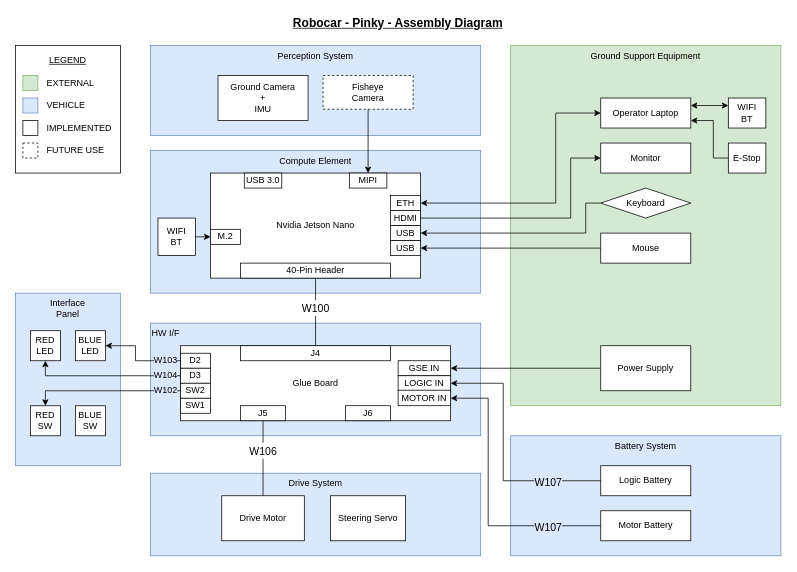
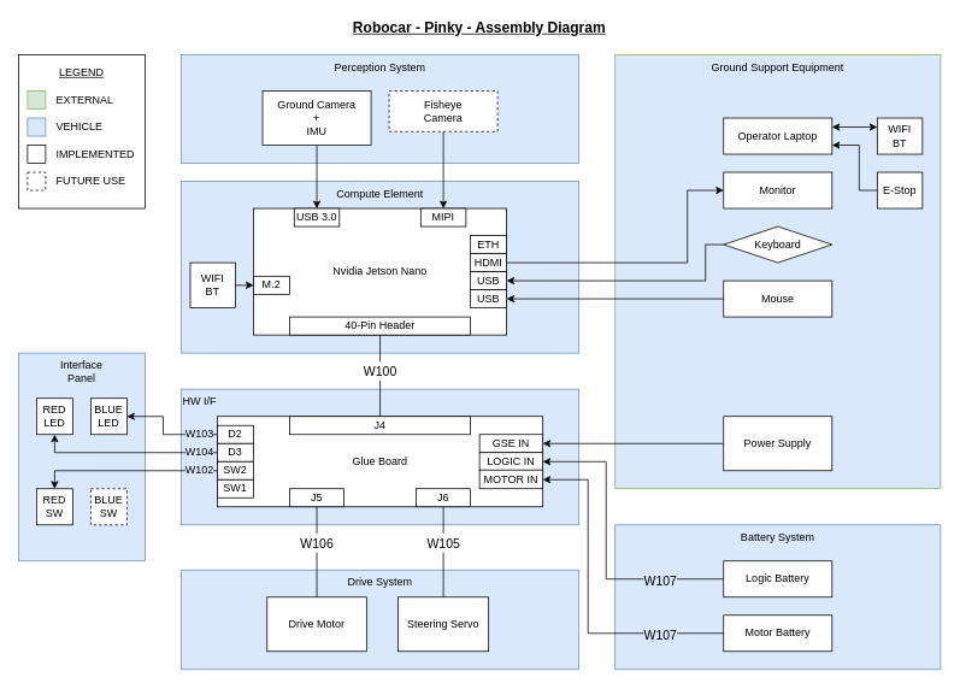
+ <mxCell id="8" style="edgeStyle=orthogonalEdgeStyle;rounded=0;orthogonalLoop=1;jettySize=auto;html=1;exitX=0.5;exitY=1;exitDx=0;exitDy=0;entryX=0.25;entryY=0;entryDx=0;entryDy=0;" parent="1" source="9" target="12" edge="1"><mxGeometry relative="1" as="geometry" /></mxCell>
- <mxCell id="42" style="edgeStyle=orthogonalEdgeStyle;rounded=0;orthogonalLoop=1;jettySize=auto;html=1;exitX=1;exitY=0.5;exitDx=0;exitDy=0;entryX=0;entryY=0.5;entryDx=0;entryDy=0;startArrow=classic;startFill=1;endArrow=classic;endFill=1;" parent="1" source="38" target="41" edge="1"><mxGeometry relative="1" as="geometry"><mxPoint x="569.828" y="300.034" as="sourcePoint" /><mxPoint x="820.172" y="220.034" as="targetPoint" /><Array as="points"><mxPoint x="740" y="270" /><mxPoint x="740" y="150" /></Array></mxGeometry></mxCell>
- <mxCell id="7" value="Ground Support Equipment" style="rounded=0;whiteSpace=wrap;html=1;fillColor=#d5e8d4;strokeColor=#82b366;verticalAlign=top;" parent="1" vertex="1"><mxGeometry x="680" y="60" width="360" height="480" as="geometry" /></mxCell>
+ <mxCell id="7" value="Ground Support Equipment" style="rounded=0;whiteSpace=wrap;html=1;fillColor=#dae8fc;strokeColor=#82b366;verticalAlign=top;" parent="1" vertex="1"><mxGeometry x="680" y="60" width="360" height="480" as="geometry" /></mxCell>
- <mxCell id="76" value="BLUE&lt;br&gt;SW" style="rounded=0;whiteSpace=wrap;html=1;" parent="1" vertex="1"><mxGeometry x="100" y="540.09" width="40" height="40" as="geometry" /></mxCell>
+ <mxCell id="76" value="BLUE&lt;br&gt;SW" style="rounded=0;whiteSpace=wrap;html=1;dashed=1;" parent="1" vertex="1"><mxGeometry x="100" y="540.09" width="40" height="40" as="geometry" /></mxCell>
+ <mxCell id="51" value="&lt;font style=&quot;font-size: 14px&quot;&gt;W105&lt;/font&gt;" style="edgeStyle=orthogonalEdgeStyle;rounded=0;orthogonalLoop=1;jettySize=auto;html=1;exitX=0.5;exitY=1;exitDx=0;exitDy=0;startArrow=none;startFill=0;fontFamily=Helvetica;fontSize=18;endArrow=none;endFill=0;" parent="1" source="52" target="15" edge="1"><mxGeometry x="-0.2" relative="1" as="geometry"><mxPoint as="offset" /></mxGeometry></mxCell>
